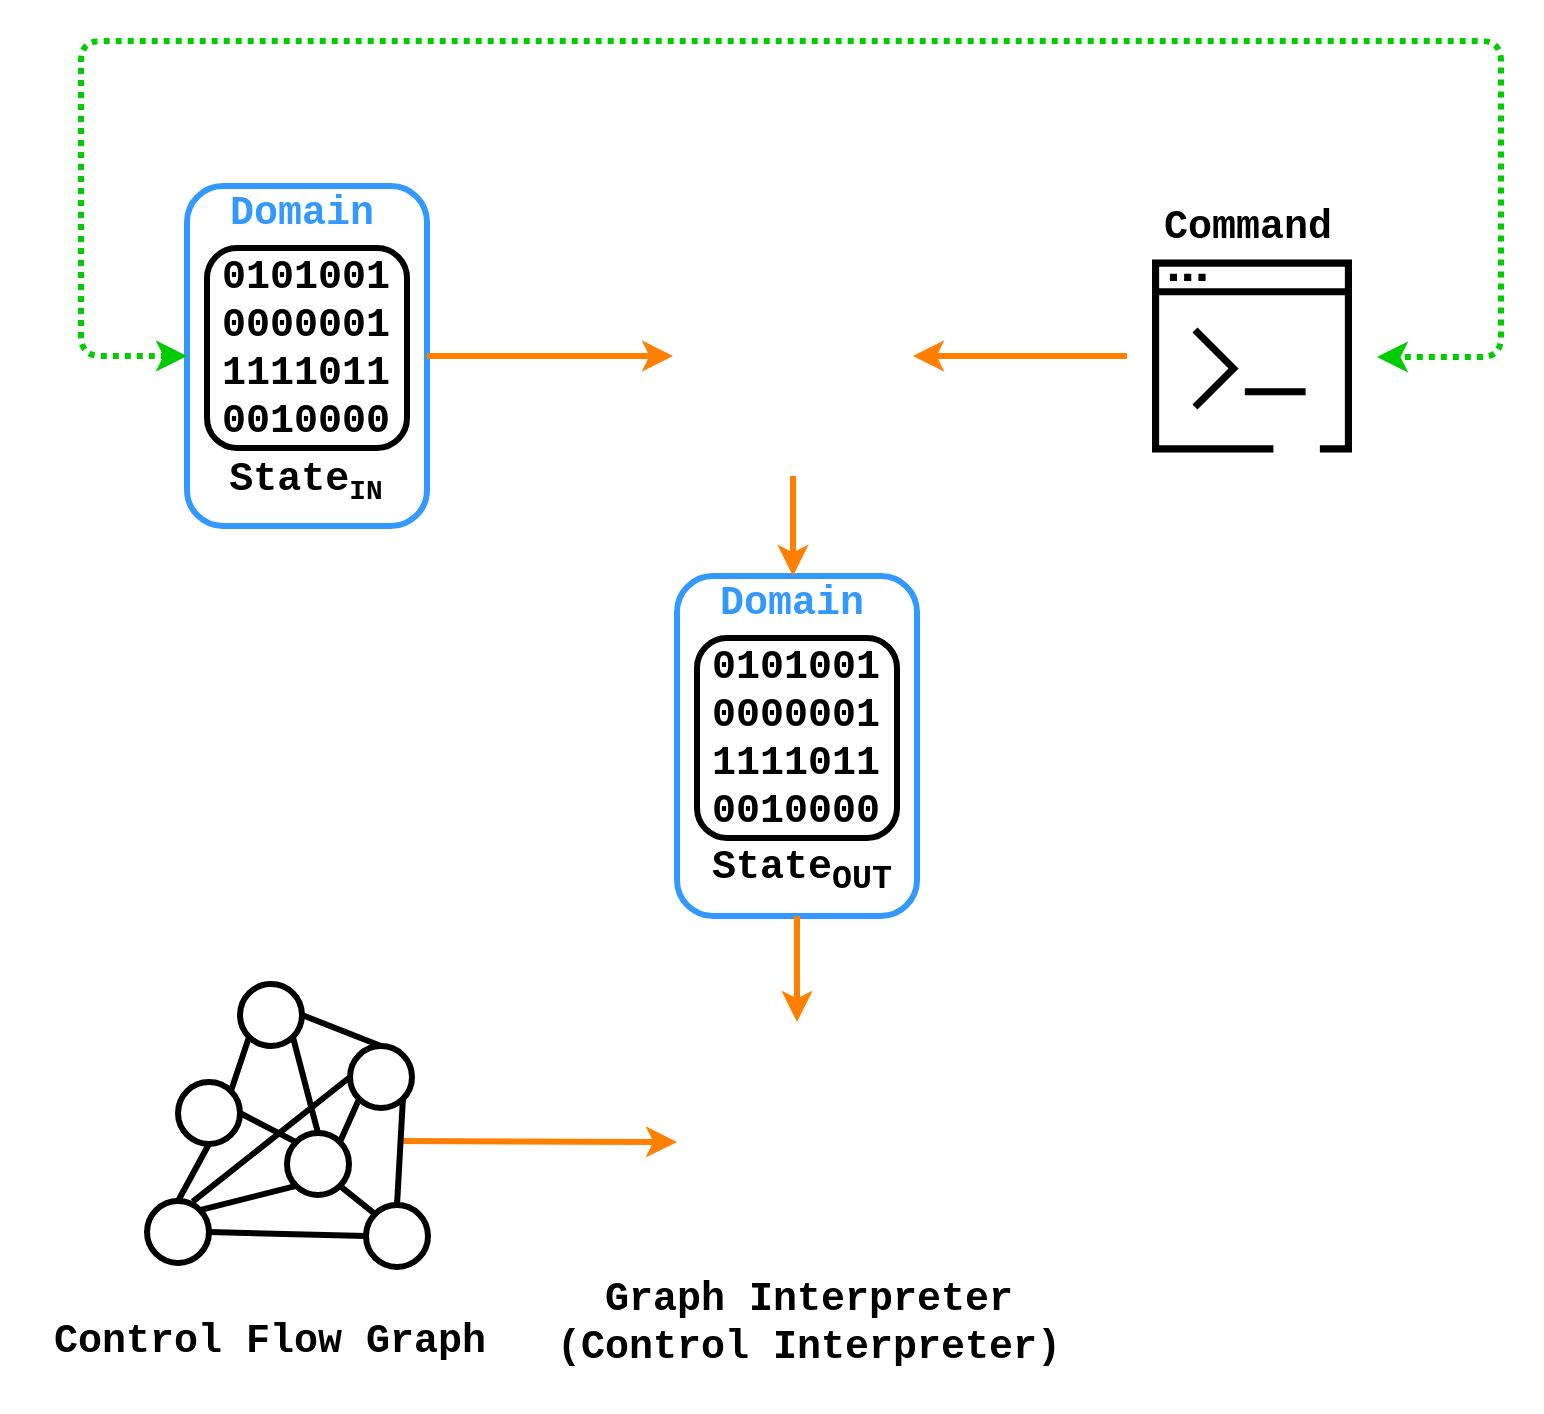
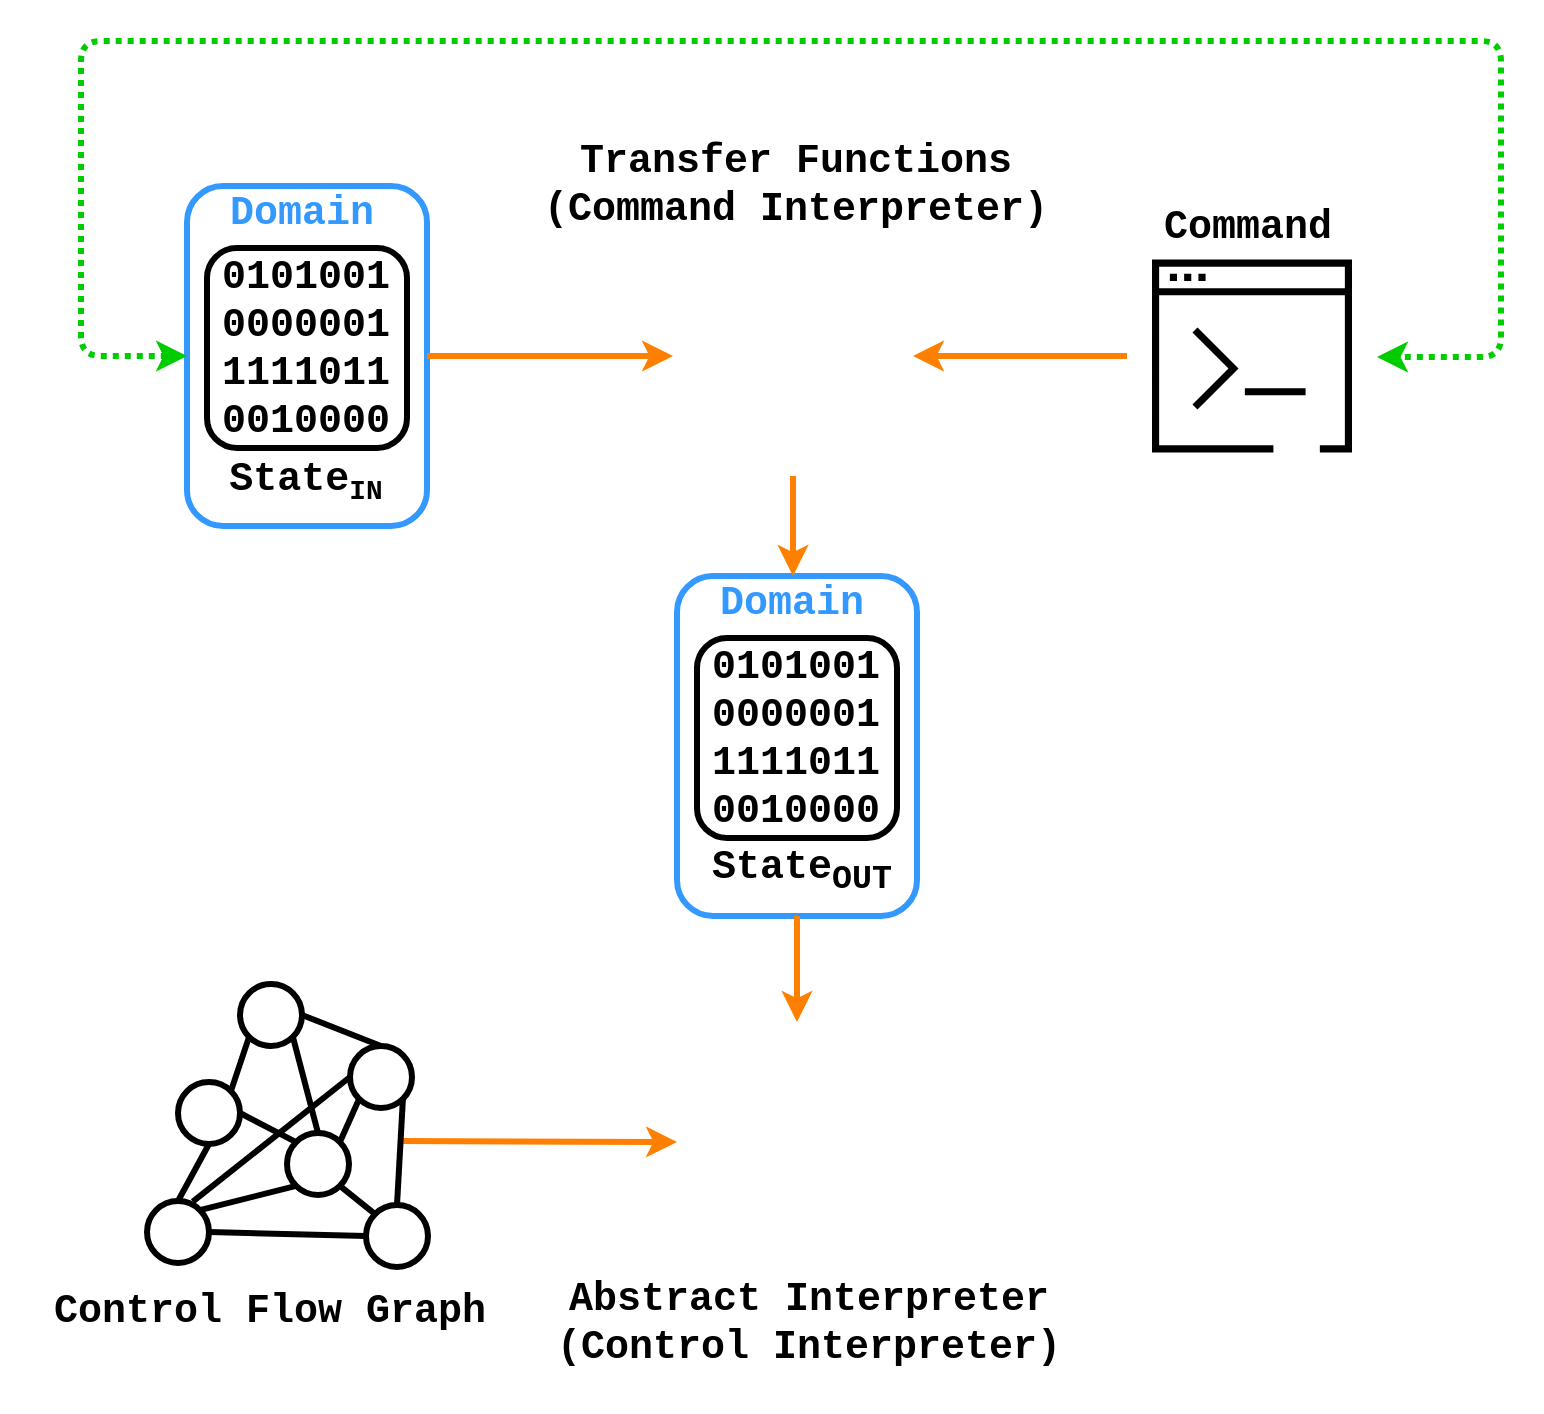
+ <mxCell id="5" value="Transfer Functions&lt;br&gt;(Command Interpreter)&lt;br&gt;" style="text;html=1;strokeColor=none;fillColor=none;align=center;verticalAlign=middle;whiteSpace=wrap;rounded=0;fontSize=20;fontFamily=Courier New;fontStyle=1" parent="1" vertex="1"><mxGeometry x="266" y="68.5" width="264" height="47" as="geometry" /></mxCell>
- <mxCell id="18" value="Graph Interpreter&lt;br&gt;(Control Interpreter)&lt;br&gt;" style="text;html=1;strokeColor=none;fillColor=none;align=center;verticalAlign=middle;whiteSpace=wrap;rounded=0;fontSize=20;fontFamily=Courier New;fontStyle=1" vertex="1" parent="1"><mxGeometry x="265" y="637.5" width="279" height="47" as="geometry" /></mxCell>
+ <mxCell id="18" value="Abstract Interpreter&lt;br&gt;(Control Interpreter)&lt;br&gt;" style="text;html=1;strokeColor=none;fillColor=none;align=center;verticalAlign=middle;whiteSpace=wrap;rounded=0;fontSize=20;fontFamily=Courier New;fontStyle=1" vertex="1" parent="1"><mxGeometry x="265" y="637.5" width="279" height="47" as="geometry" /></mxCell>
- <mxCell id="37" value="Control Flow Graph&lt;br&gt;" style="text;html=1;strokeColor=none;fillColor=none;align=center;verticalAlign=middle;whiteSpace=wrap;rounded=0;fontSize=20;fontFamily=Courier New;fontStyle=1" vertex="1" parent="1"><mxGeometry x="20" y="659" width="230" height="22" as="geometry" /></mxCell>
+ <mxCell id="37" value="Control Flow Graph&lt;br&gt;" style="text;html=1;strokeColor=none;fillColor=none;align=center;verticalAlign=middle;whiteSpace=wrap;rounded=0;fontSize=20;fontFamily=Courier New;fontStyle=1" vertex="1" parent="1"><mxGeometry x="20" y="644" width="230" height="22" as="geometry" /></mxCell>
